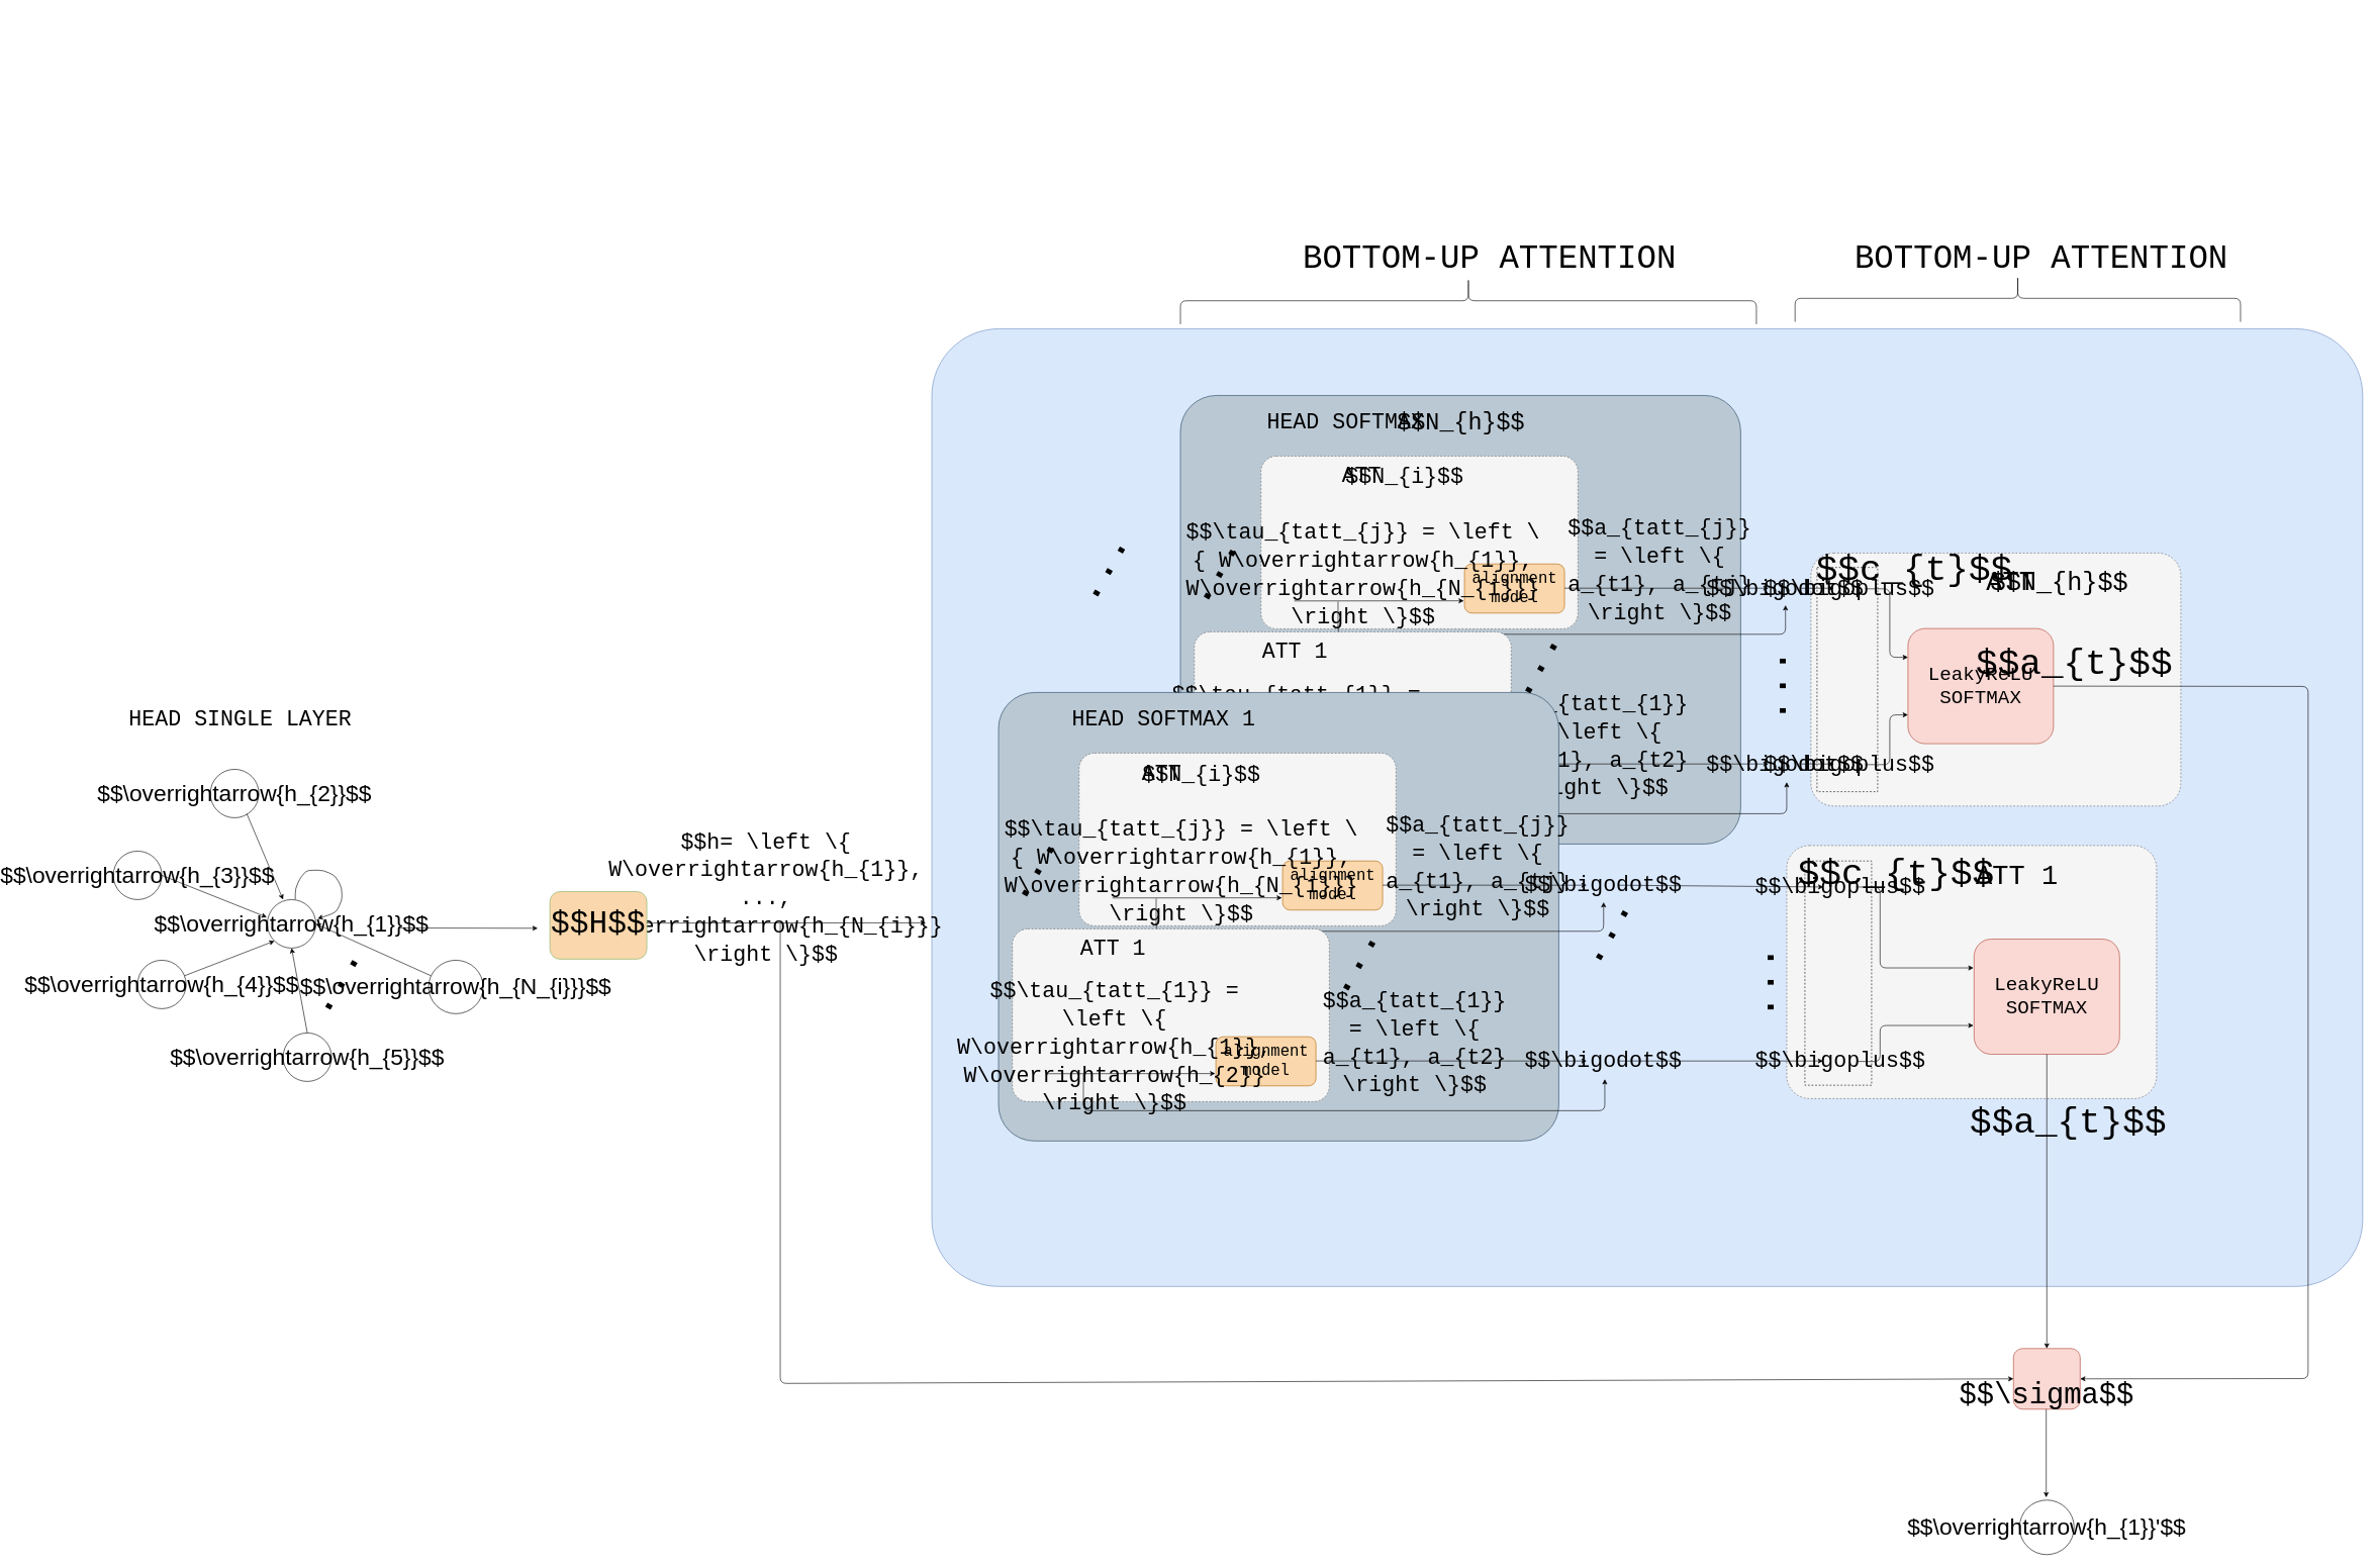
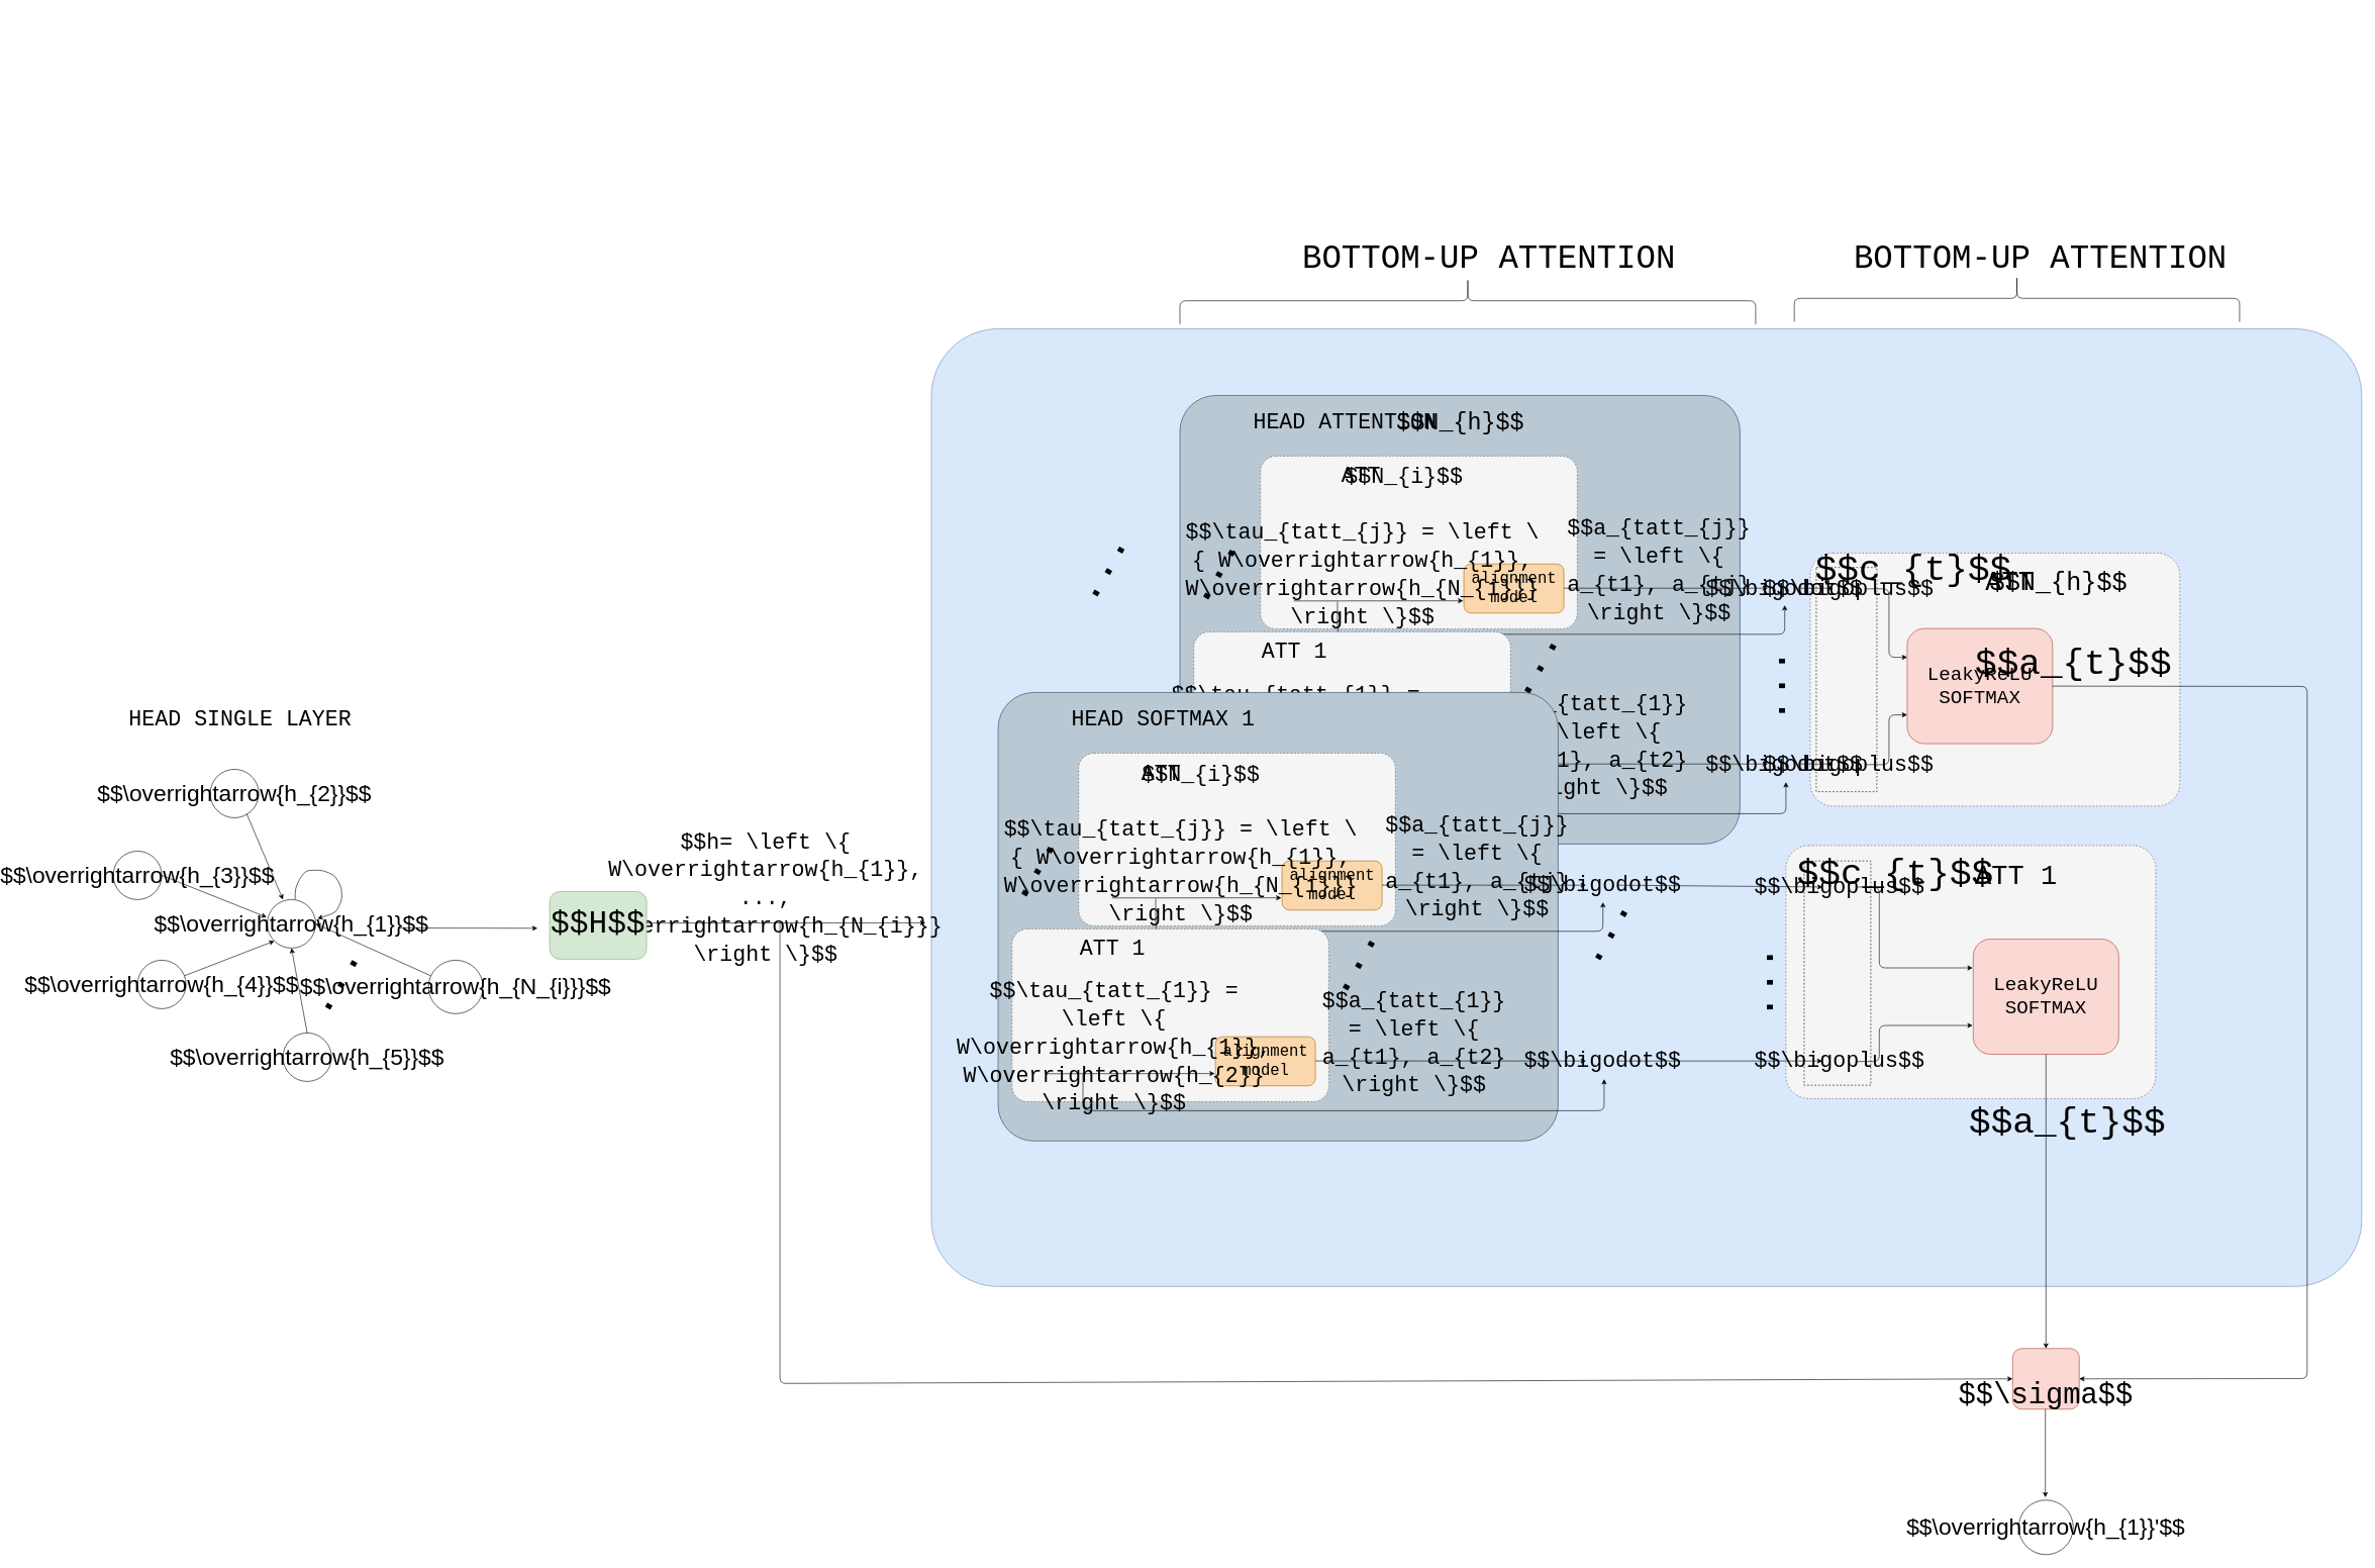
- <mxCell id="16" value="&lt;font face=&quot;Courier New&quot;&gt;&lt;span style=&quot;font-size: 36px&quot;&gt;&lt;span&gt;HEAD SOFTMAX&lt;/span&gt;&lt;/span&gt;&lt;/font&gt;" style="text;html=1;strokeColor=none;fillColor=none;align=center;verticalAlign=middle;whiteSpace=wrap;rounded=0;strokeWidth=1;fontStyle=0" parent="4" vertex="1"><mxGeometry x="82.92" y="20" width="379" height="50" as="geometry" /></mxCell>
+ <mxCell id="16" value="&lt;font face=&quot;Courier New&quot;&gt;&lt;span style=&quot;font-size: 36px&quot;&gt;&lt;span&gt;HEAD ATTENTION&lt;/span&gt;&lt;/span&gt;&lt;/font&gt;" style="text;html=1;strokeColor=none;fillColor=none;align=center;verticalAlign=middle;whiteSpace=wrap;rounded=0;strokeWidth=1;fontStyle=0" parent="4" vertex="1"><mxGeometry x="82.92" y="20" width="379" height="50" as="geometry" /></mxCell>
- <mxCell id="57" value="&lt;font face=&quot;Courier New&quot; size=&quot;1&quot;&gt;&lt;span style=&quot;font-size: 52px&quot;&gt;&lt;span&gt;$$H$$&lt;/span&gt;&lt;/span&gt;&lt;/font&gt;" style="rounded=1;whiteSpace=wrap;html=1;strokeWidth=1;fillColor=#fad7ac;strokeColor=#82b366;fontStyle=0;" parent="1" vertex="1"><mxGeometry x="740" y="1470.5" width="160" height="111.5" as="geometry" /></mxCell>
+ <mxCell id="57" value="&lt;font face=&quot;Courier New&quot; size=&quot;1&quot;&gt;&lt;span style=&quot;font-size: 52px&quot;&gt;&lt;span&gt;$$H$$&lt;/span&gt;&lt;/span&gt;&lt;/font&gt;" style="rounded=1;whiteSpace=wrap;html=1;strokeWidth=1;fillColor=#d5e8d4;strokeColor=#82b366;fontStyle=0" parent="1" vertex="1"><mxGeometry x="740" y="1470.5" width="160" height="111.5" as="geometry" /></mxCell>
